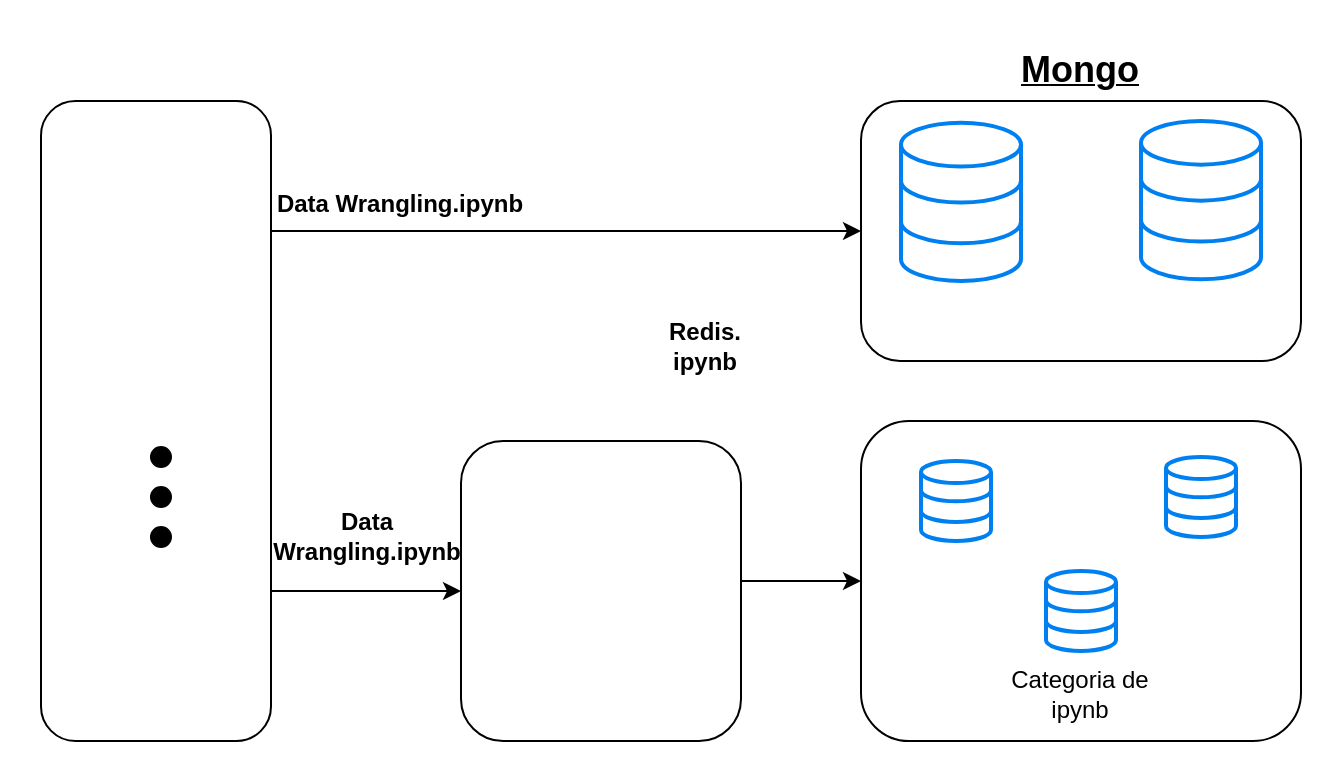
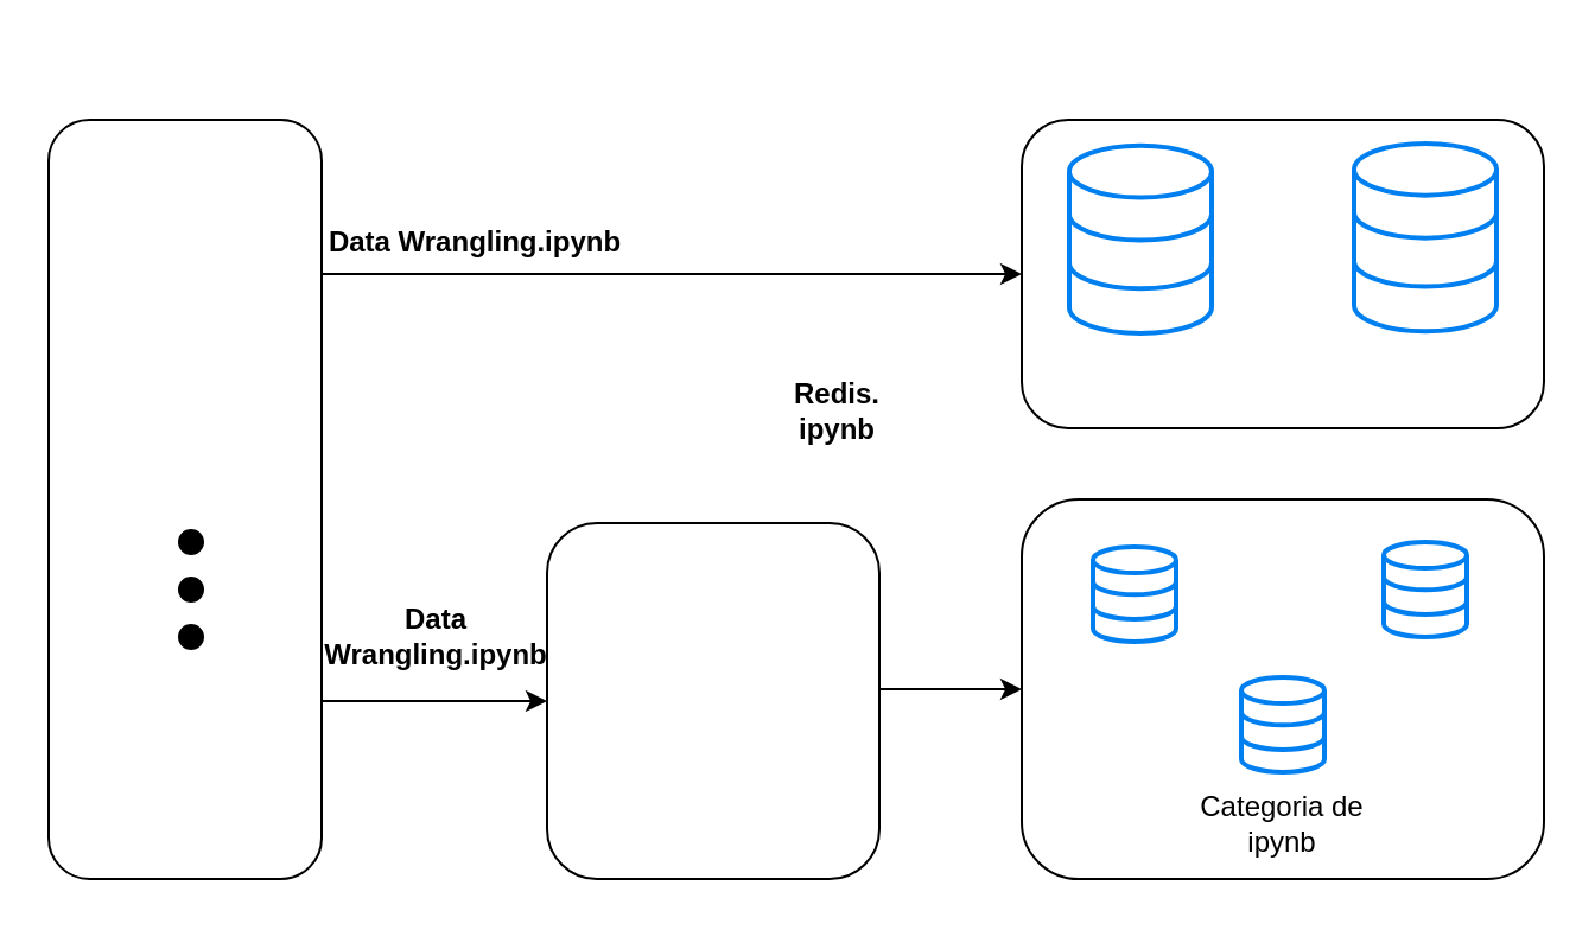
- <mxCell id="27" value="&lt;b&gt;&lt;u&gt;&lt;font style=&quot;font-size: 18px&quot;&gt;Mongo&lt;/font&gt;&lt;/u&gt;&lt;/b&gt;" style="text;html=1;strokeColor=none;fillColor=none;align=center;verticalAlign=middle;whiteSpace=wrap;rounded=0;" vertex="1" parent="1"><mxGeometry x="510" y="20" width="60" height="30" as="geometry" /></mxCell>
